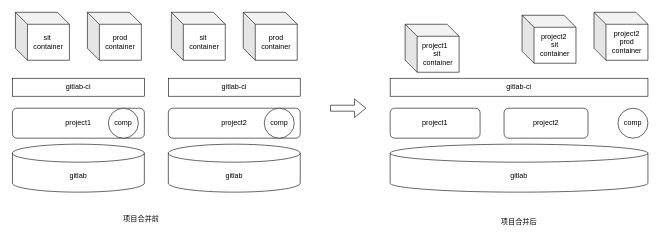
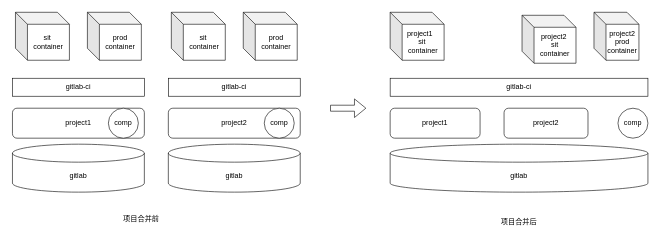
- <mxCell id="18" value="project2 prod container" style="shape=cube;whiteSpace=wrap;html=1;boundedLbl=1;backgroundOutline=1;darkOpacity=0.05;darkOpacity2=0.1;" vertex="1" parent="1"><mxGeometry x="990" y="20" width="90" height="80" as="geometry" /></mxCell>
+ <mxCell id="18" value="project2 prod container" style="shape=cube;whiteSpace=wrap;html=1;boundedLbl=1;backgroundOutline=1;darkOpacity=0.05;darkOpacity2=0.1;" vertex="1" parent="1"><mxGeometry x="990" y="20" width="75" height="80" as="geometry" /></mxCell>
- <mxCell id="15" value="project1&amp;nbsp; &amp;nbsp; sit&amp;nbsp; container" style="shape=cube;whiteSpace=wrap;html=1;boundedLbl=1;backgroundOutline=1;darkOpacity=0.05;darkOpacity2=0.1;" vertex="1" parent="1"><mxGeometry x="675" y="40" width="90" height="80" as="geometry" /></mxCell>
+ <mxCell id="15" value="project1&amp;nbsp; &amp;nbsp; sit&amp;nbsp; container" style="shape=cube;whiteSpace=wrap;html=1;boundedLbl=1;backgroundOutline=1;darkOpacity=0.05;darkOpacity2=0.1;" vertex="1" parent="1"><mxGeometry x="650" y="20" width="90" height="80" as="geometry" /></mxCell>
